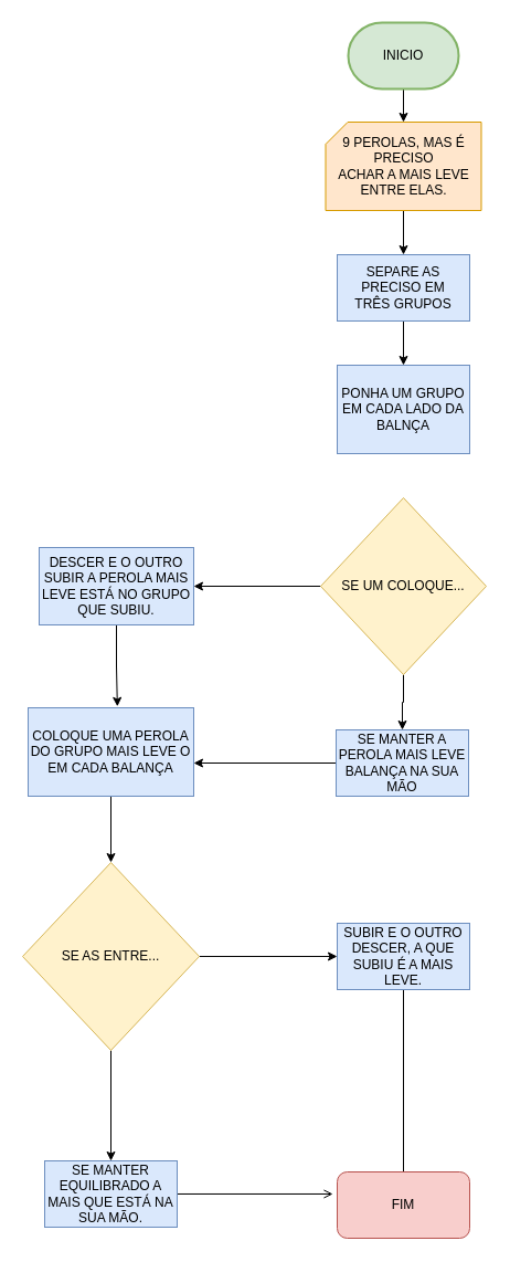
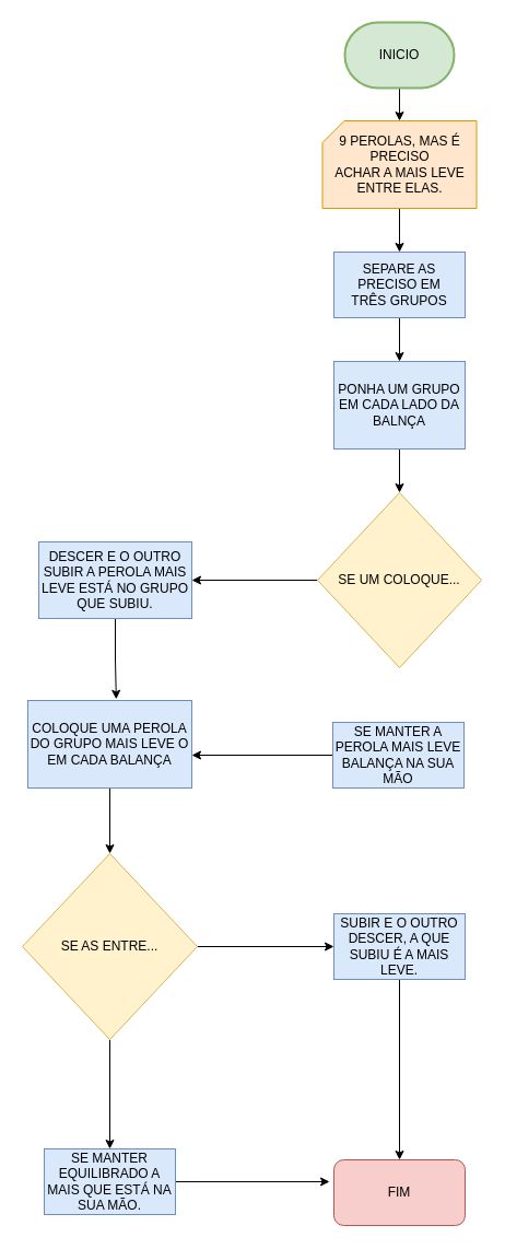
+ <mxCell id="4" value="" style="edgeStyle=orthogonalEdgeStyle;rounded=0;orthogonalLoop=1;jettySize=auto;html=1;" edge="1" parent="1" source="5" target="8"><mxGeometry relative="1" as="geometry" /></mxCell>
- <mxCell id="6" value="" style="edgeStyle=orthogonalEdgeStyle;rounded=0;orthogonalLoop=1;jettySize=auto;html=1;" edge="1" parent="1" source="8" target="12"><mxGeometry relative="1" as="geometry" /></mxCell>
- <mxCell id="18" style="edgeStyle=orthogonalEdgeStyle;rounded=0;orthogonalLoop=1;jettySize=auto;html=1;entryX=0.5;entryY=0;entryDx=0;entryDy=0;endArrow=none;" edge="1" parent="1" source="19" target="22"><mxGeometry relative="1" as="geometry" /></mxCell>
+ <mxCell id="18" style="edgeStyle=orthogonalEdgeStyle;rounded=0;orthogonalLoop=1;jettySize=auto;html=1;entryX=0.5;entryY=0;entryDx=0;entryDy=0;" edge="1" parent="1" source="19" target="22"><mxGeometry relative="1" as="geometry" /></mxCell>
- <mxCell id="20" style="edgeStyle=orthogonalEdgeStyle;rounded=0;orthogonalLoop=1;jettySize=auto;html=1;entryX=-0.033;entryY=0.333;entryDx=0;entryDy=0;entryPerimeter=0;endArrow=open;" parent="1" source="21" target="22" edge="1"><mxGeometry relative="1" as="geometry" /></mxCell>
+ <mxCell id="20" style="edgeStyle=orthogonalEdgeStyle;rounded=0;orthogonalLoop=1;jettySize=auto;html=1;entryX=-0.033;entryY=0.333;entryDx=0;entryDy=0;entryPerimeter=0;" parent="1" source="21" target="22" edge="1"><mxGeometry relative="1" as="geometry" /></mxCell>
